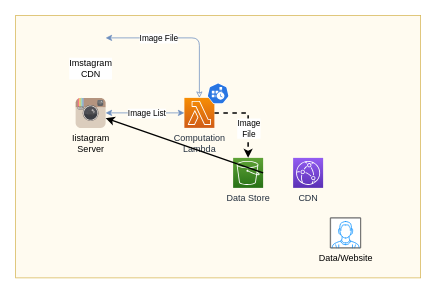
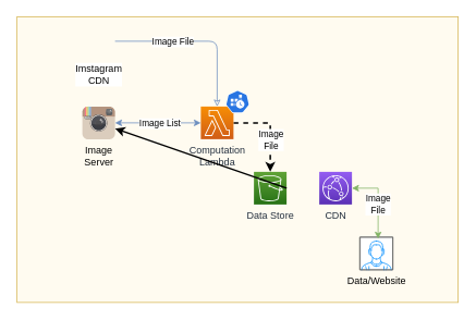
- <mxCell id="15" value="" style="endArrow=classic;html=1;rounded=1;exitX=0.5;exitY=0;exitDx=0;exitDy=0;exitPerimeter=0;fillColor=#dae8fc;strokeColor=#6c8ebf;startArrow=classic;startFill=0;" parent="1" source="6" target="14" edge="1"><mxGeometry width="50" height="50" relative="1" as="geometry"><mxPoint x="220" y="310" as="sourcePoint" /><mxPoint x="270" y="260" as="targetPoint" /><Array as="points"><mxPoint x="265" y="50" /></Array></mxGeometry></mxCell>
+ <mxCell id="15" value="" style="endArrow=none;html=1;rounded=1;exitX=0.5;exitY=0;exitDx=0;exitDy=0;exitPerimeter=0;fillColor=#dae8fc;strokeColor=#6c8ebf;startArrow=classic;startFill=0;" parent="1" source="6" target="14" edge="1"><mxGeometry width="50" height="50" relative="1" as="geometry"><mxPoint x="220" y="310" as="sourcePoint" /><mxPoint x="270" y="260" as="targetPoint" /><Array as="points"><mxPoint x="265" y="50" /></Array></mxGeometry></mxCell>
- <mxCell id="7" value="Iistagram&lt;br&gt;Server" style="dashed=0;outlineConnect=0;html=1;align=center;labelPosition=center;verticalLabelPosition=bottom;verticalAlign=top;shape=mxgraph.weblogos.instagram;fillColor=#6FC0E4;gradientColor=#1E305B" parent="1" vertex="1"><mxGeometry x="100" y="130" width="40" height="40" as="geometry" /></mxCell>
+ <mxCell id="7" value="Image&lt;br&gt;Server" style="dashed=0;outlineConnect=0;html=1;align=center;labelPosition=center;verticalLabelPosition=bottom;verticalAlign=top;shape=mxgraph.weblogos.instagram;fillColor=#6FC0E4;gradientColor=#1E305B" parent="1" vertex="1"><mxGeometry x="100" y="130" width="40" height="40" as="geometry" /></mxCell>
+ <mxCell id="17" value="Image &lt;br&gt;File" style="endArrow=classic;startArrow=classic;html=1;rounded=0;exitX=1;exitY=0.5;exitDx=0;exitDy=0;exitPerimeter=0;entryX=0.55;entryY=0.05;entryDx=0;entryDy=0;entryPerimeter=0;fillColor=#d5e8d4;strokeColor=#82b366;" parent="1" source="8" target="10" edge="1"><mxGeometry x="0.106" width="50" height="50" relative="1" as="geometry"><mxPoint x="220" y="310" as="sourcePoint" /><mxPoint x="270" y="260" as="targetPoint" /><Array as="points"><mxPoint x="462" y="230" /></Array><mxPoint as="offset" /></mxGeometry></mxCell>
